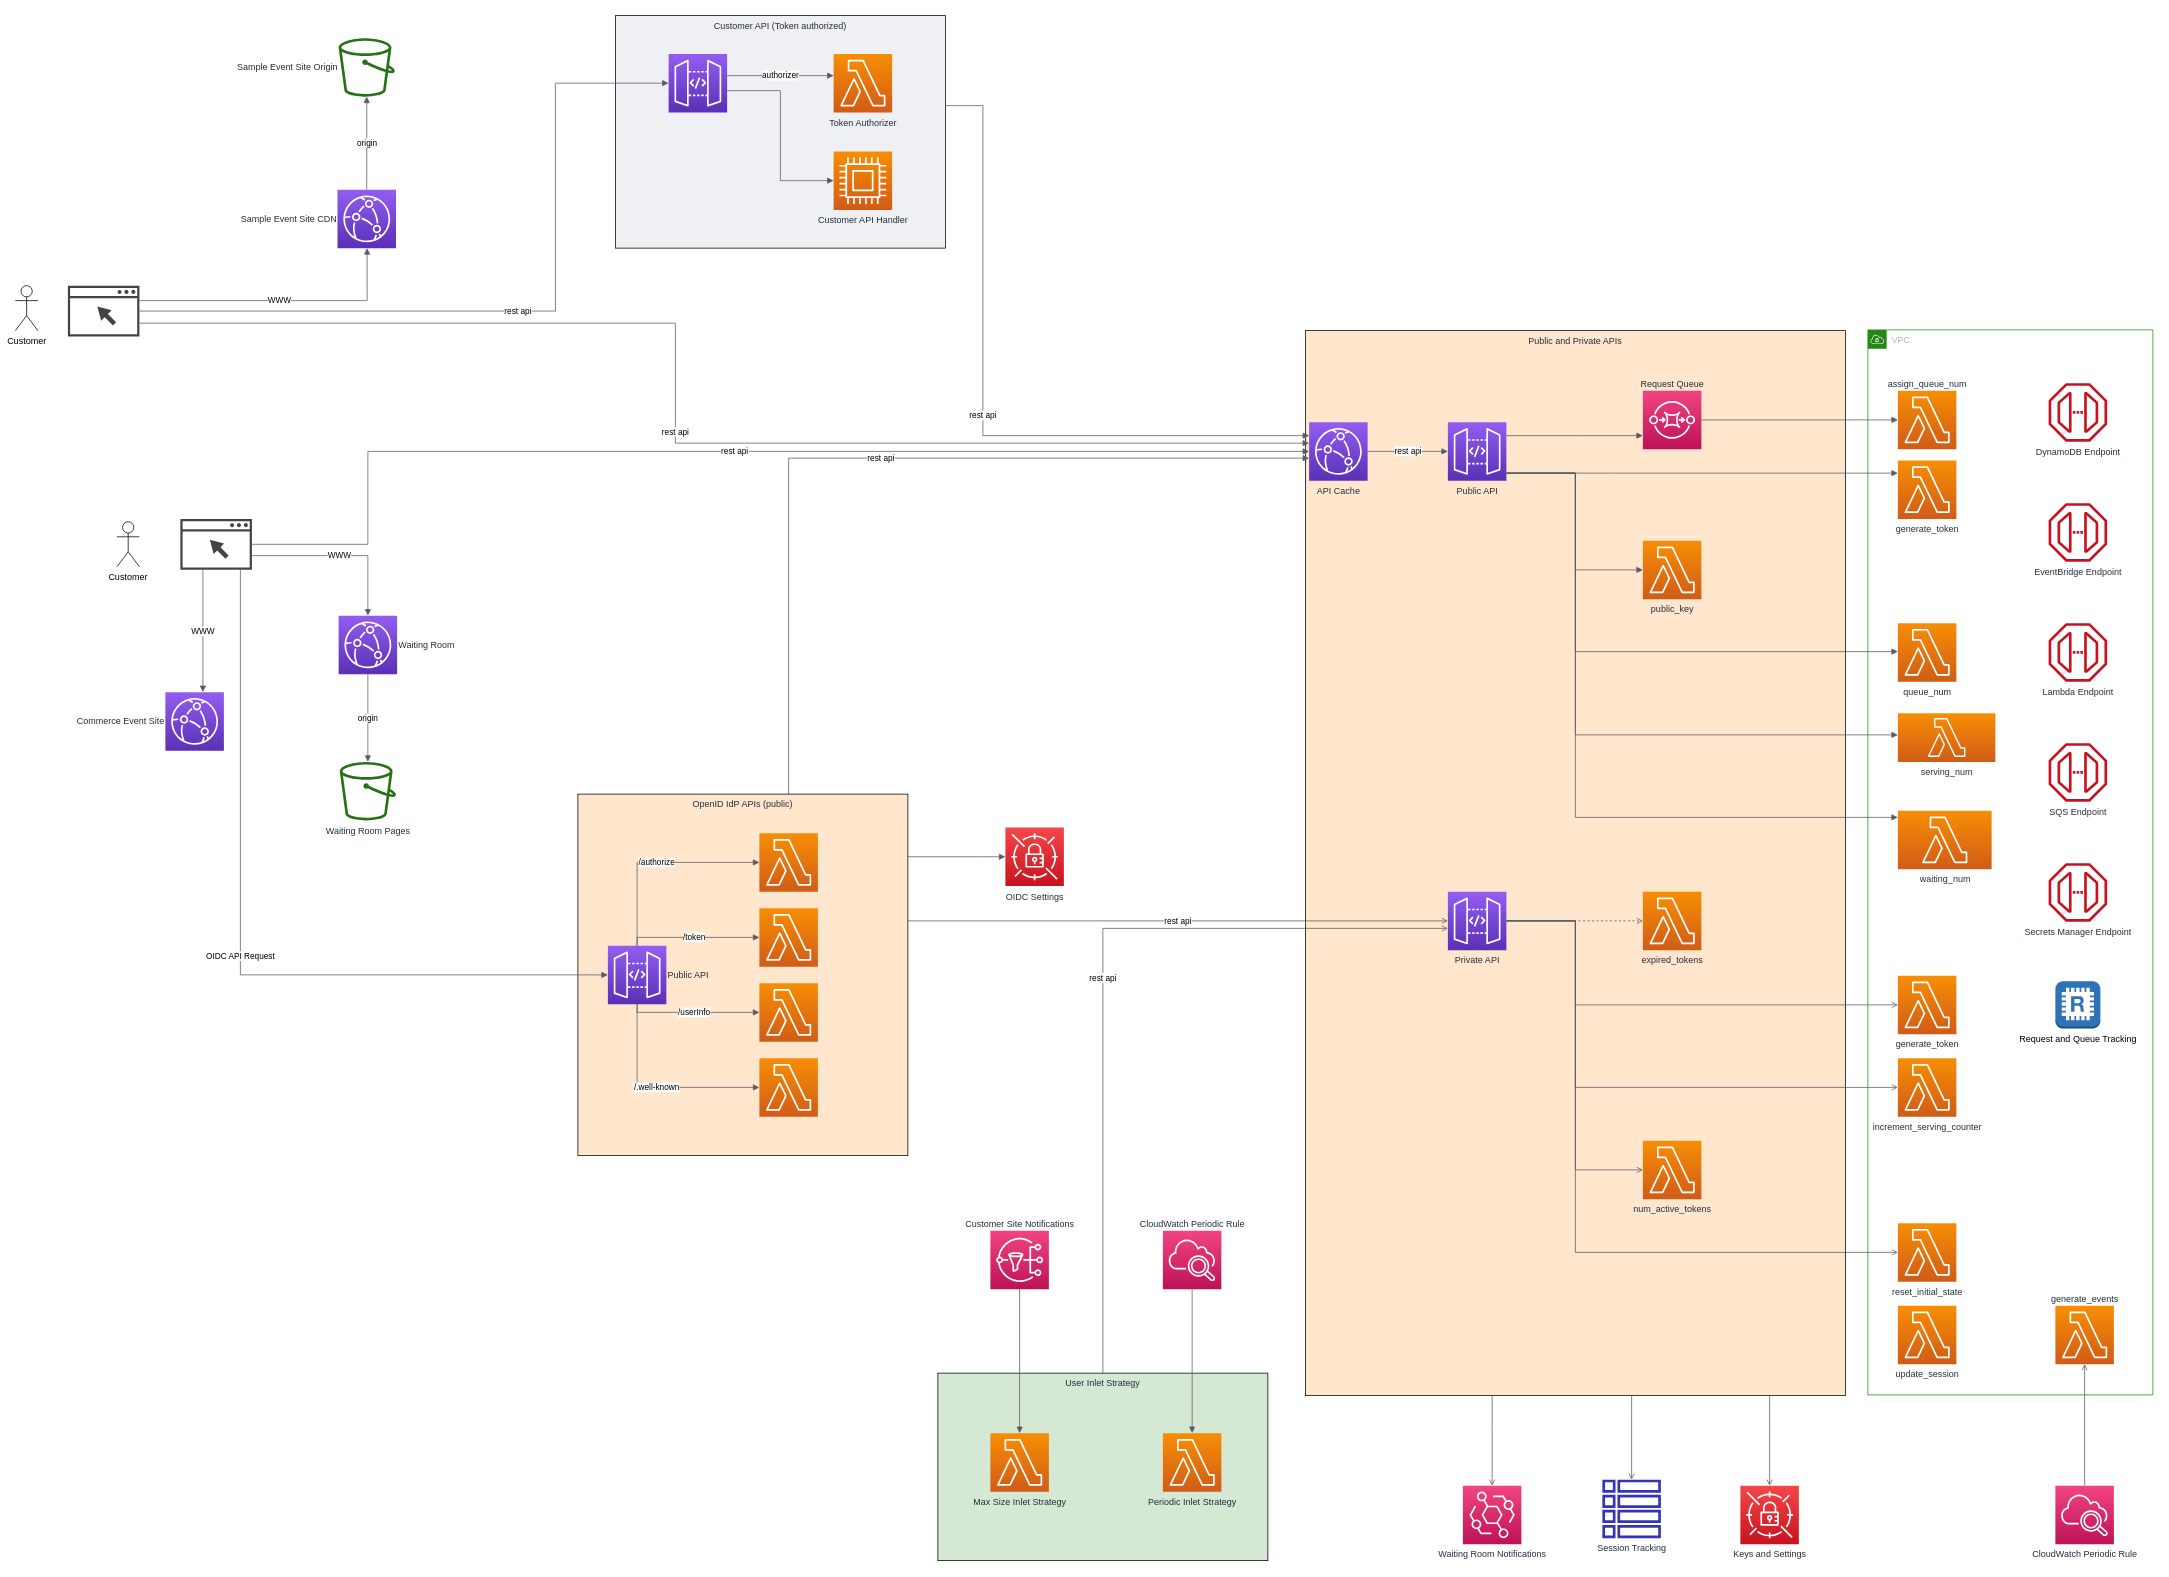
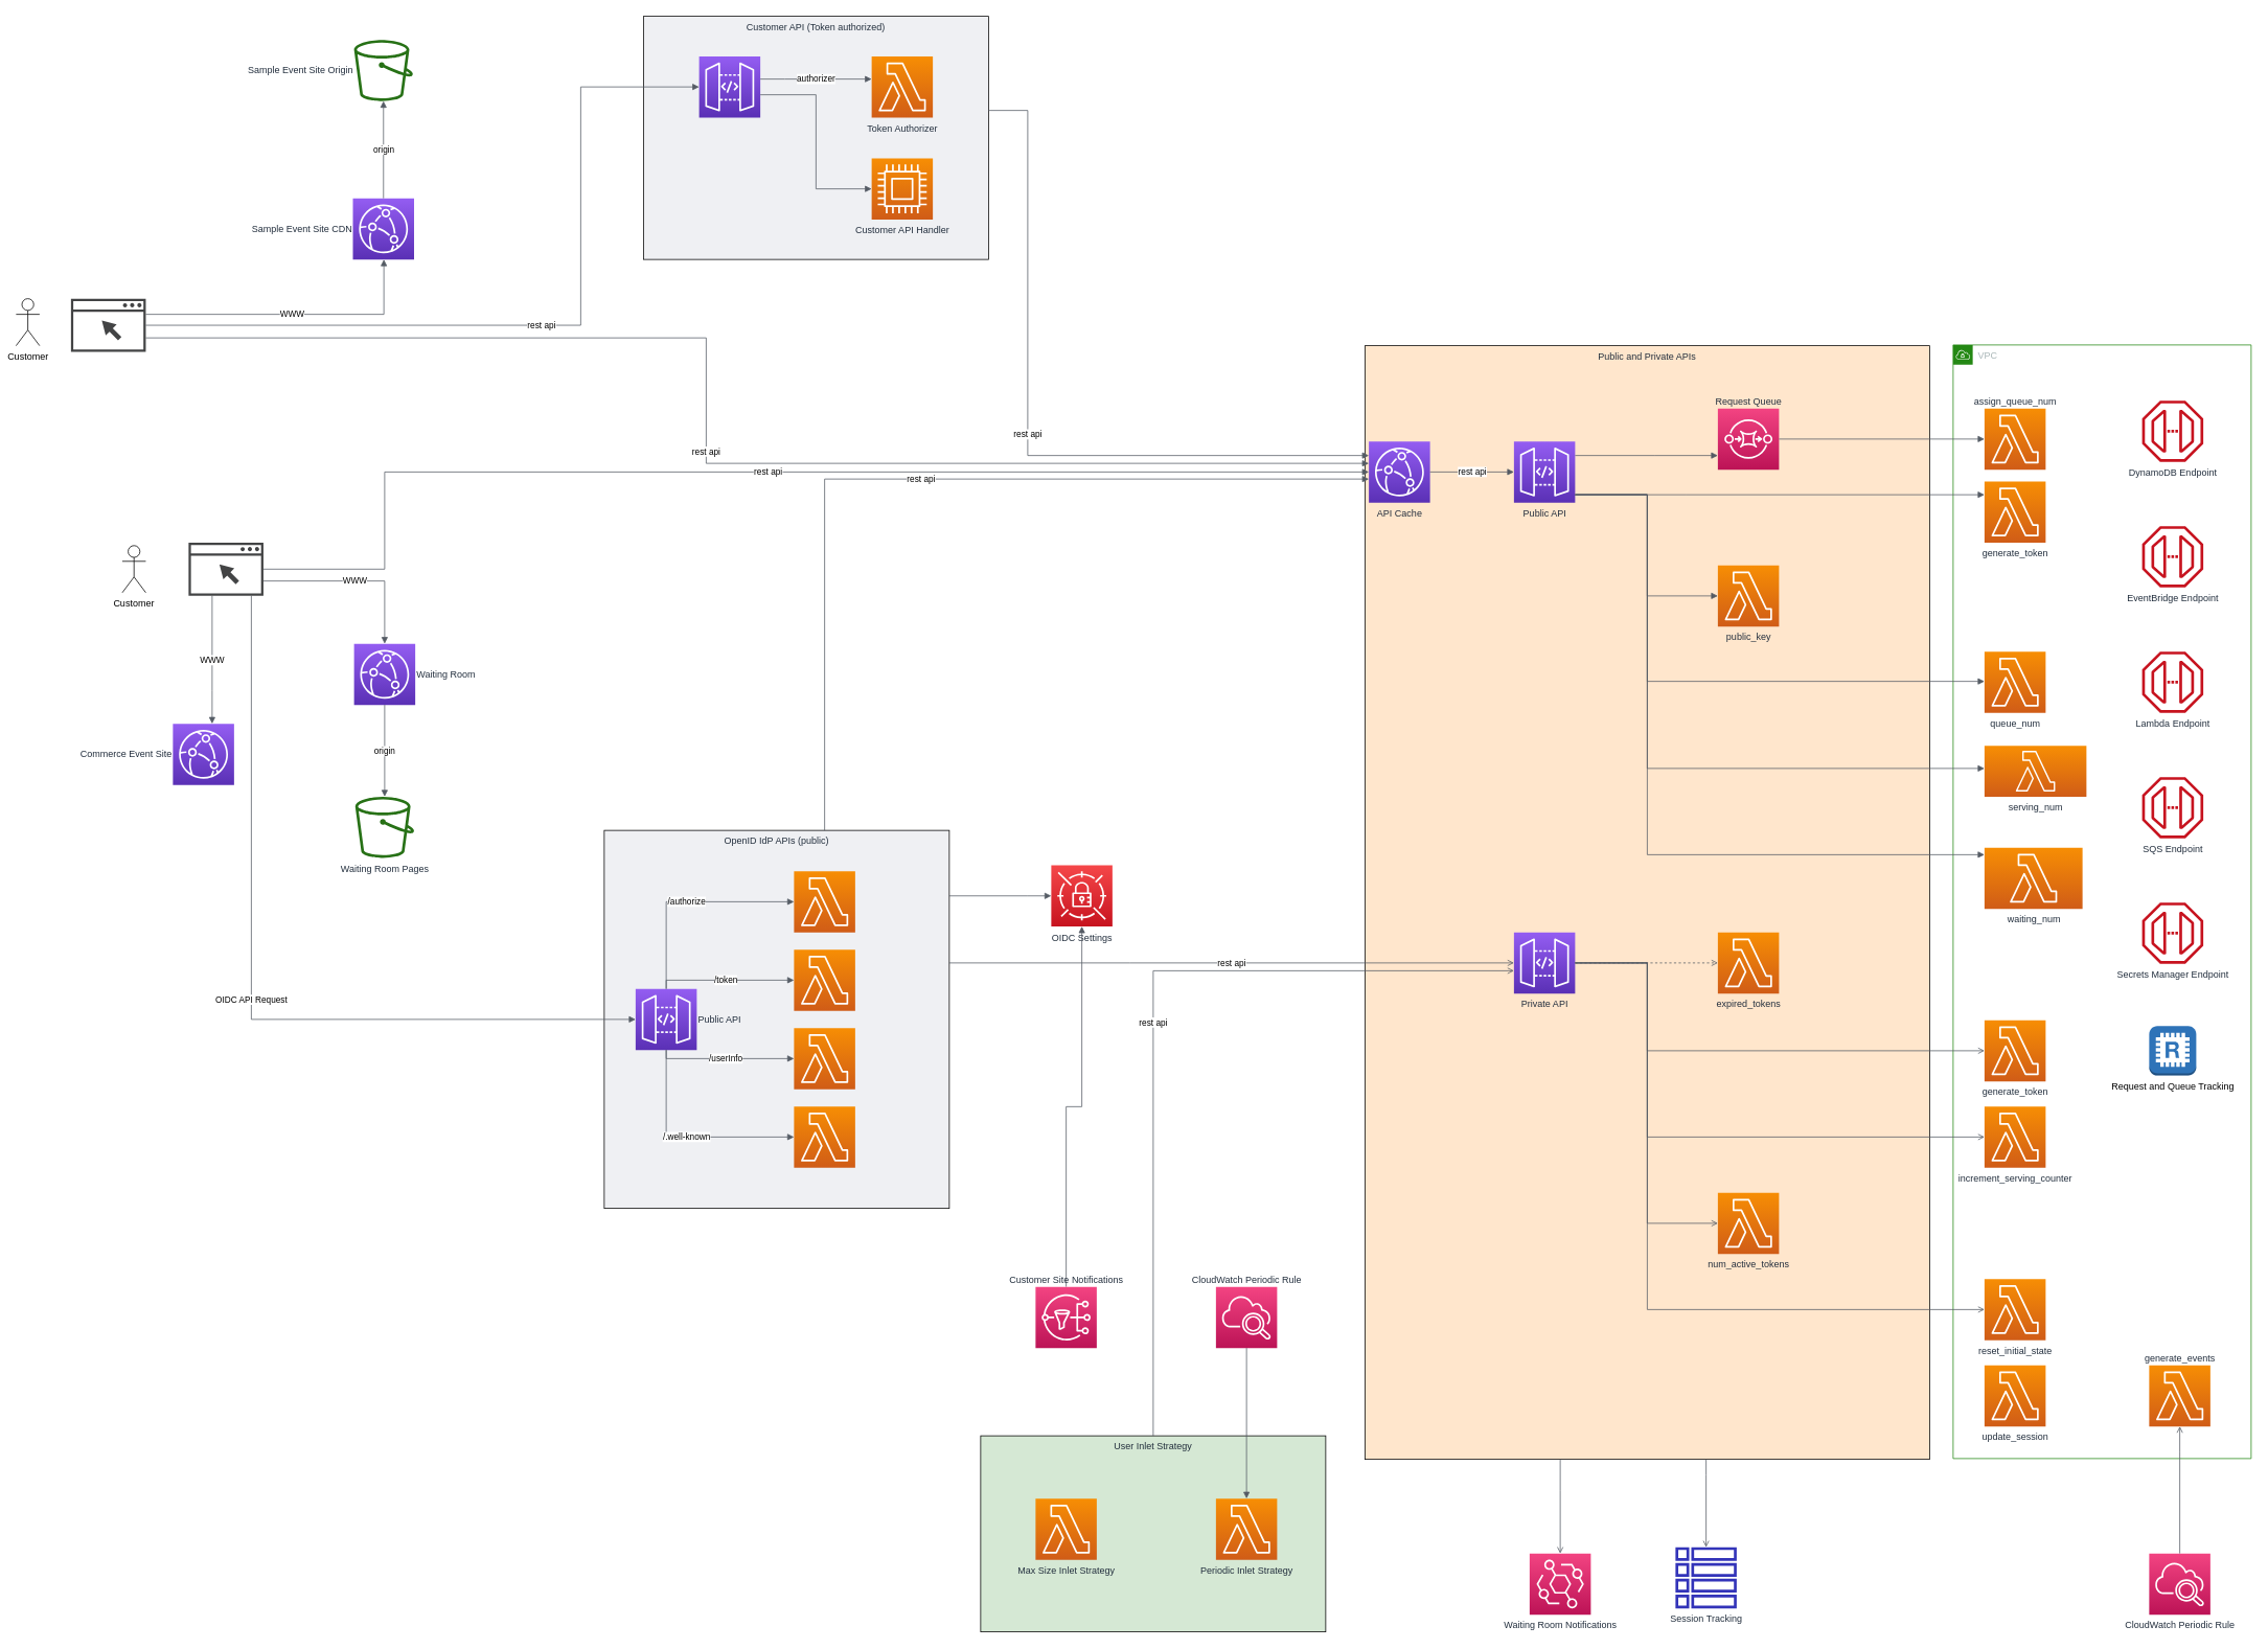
- <mxCell id="4" value="OpenID IdP APIs (public)" style="fillColor=#ffe6cc;dashed=0;verticalAlign=top;fontStyle=0;fontColor=#232F3D;" parent="1" vertex="1"><mxGeometry x="770" y="1058" width="440" height="482" as="geometry" /></mxCell>
+ <mxCell id="4" value="OpenID IdP APIs (public)" style="fillColor=#EFF0F3;dashed=0;verticalAlign=top;fontStyle=0;fontColor=#232F3D;" parent="1" vertex="1"><mxGeometry x="770" y="1058" width="440" height="482" as="geometry" /></mxCell>
- <mxCell id="46" value="" style="edgeStyle=orthogonalEdgeStyle;html=1;endArrow=block;elbow=vertical;startArrow=none;endFill=1;strokeColor=#545B64;rounded=0;" parent="1" source="78" target="45" edge="1"><mxGeometry width="100" relative="1" as="geometry"><mxPoint x="1359" y="1718" as="sourcePoint" /><mxPoint x="1860" y="2858" as="targetPoint" /></mxGeometry></mxCell>
+ <mxCell id="46" value="" style="edgeStyle=orthogonalEdgeStyle;html=1;endArrow=block;elbow=vertical;startArrow=none;endFill=1;strokeColor=#545B64;rounded=0;" parent="1" source="78" target="18" edge="1"><mxGeometry width="100" relative="1" as="geometry"><mxPoint x="1359" y="1718" as="sourcePoint" /><mxPoint x="1860" y="2858" as="targetPoint" /></mxGeometry></mxCell>
- <mxCell id="50" value="" style="edgeStyle=orthogonalEdgeStyle;html=1;endArrow=open;elbow=vertical;startArrow=none;endFill=0;strokeColor=#545B64;rounded=0;" parent="1" source="5" target="17" edge="1"><mxGeometry width="100" relative="1" as="geometry"><mxPoint x="2030" y="700" as="sourcePoint" /><mxPoint x="2130" y="700" as="targetPoint" /><Array as="points"><mxPoint x="2359" y="1900" /><mxPoint x="2359" y="1900" /></Array></mxGeometry></mxCell>
- <mxCell id="17" value="Keys and Settings" style="points=[[0,0,0],[0.25,0,0],[0.5,0,0],[0.75,0,0],[1,0,0],[0,1,0],[0.25,1,0],[0.5,1,0],[0.75,1,0],[1,1,0],[0,0.25,0],[0,0.5,0],[0,0.75,0],[1,0.25,0],[1,0.5,0],[1,0.75,0]];outlineConnect=0;fontColor=#232F3E;gradientColor=#F54749;gradientDirection=north;fillColor=#C7131F;strokeColor=#ffffff;dashed=0;verticalLabelPosition=bottom;verticalAlign=top;align=center;html=1;fontSize=12;fontStyle=0;aspect=fixed;shape=mxgraph.aws4.resourceIcon;resIcon=mxgraph.aws4.secrets_manager;" parent="1" vertex="1"><mxGeometry x="2320" y="1980" width="78" height="78" as="geometry" /></mxCell>
